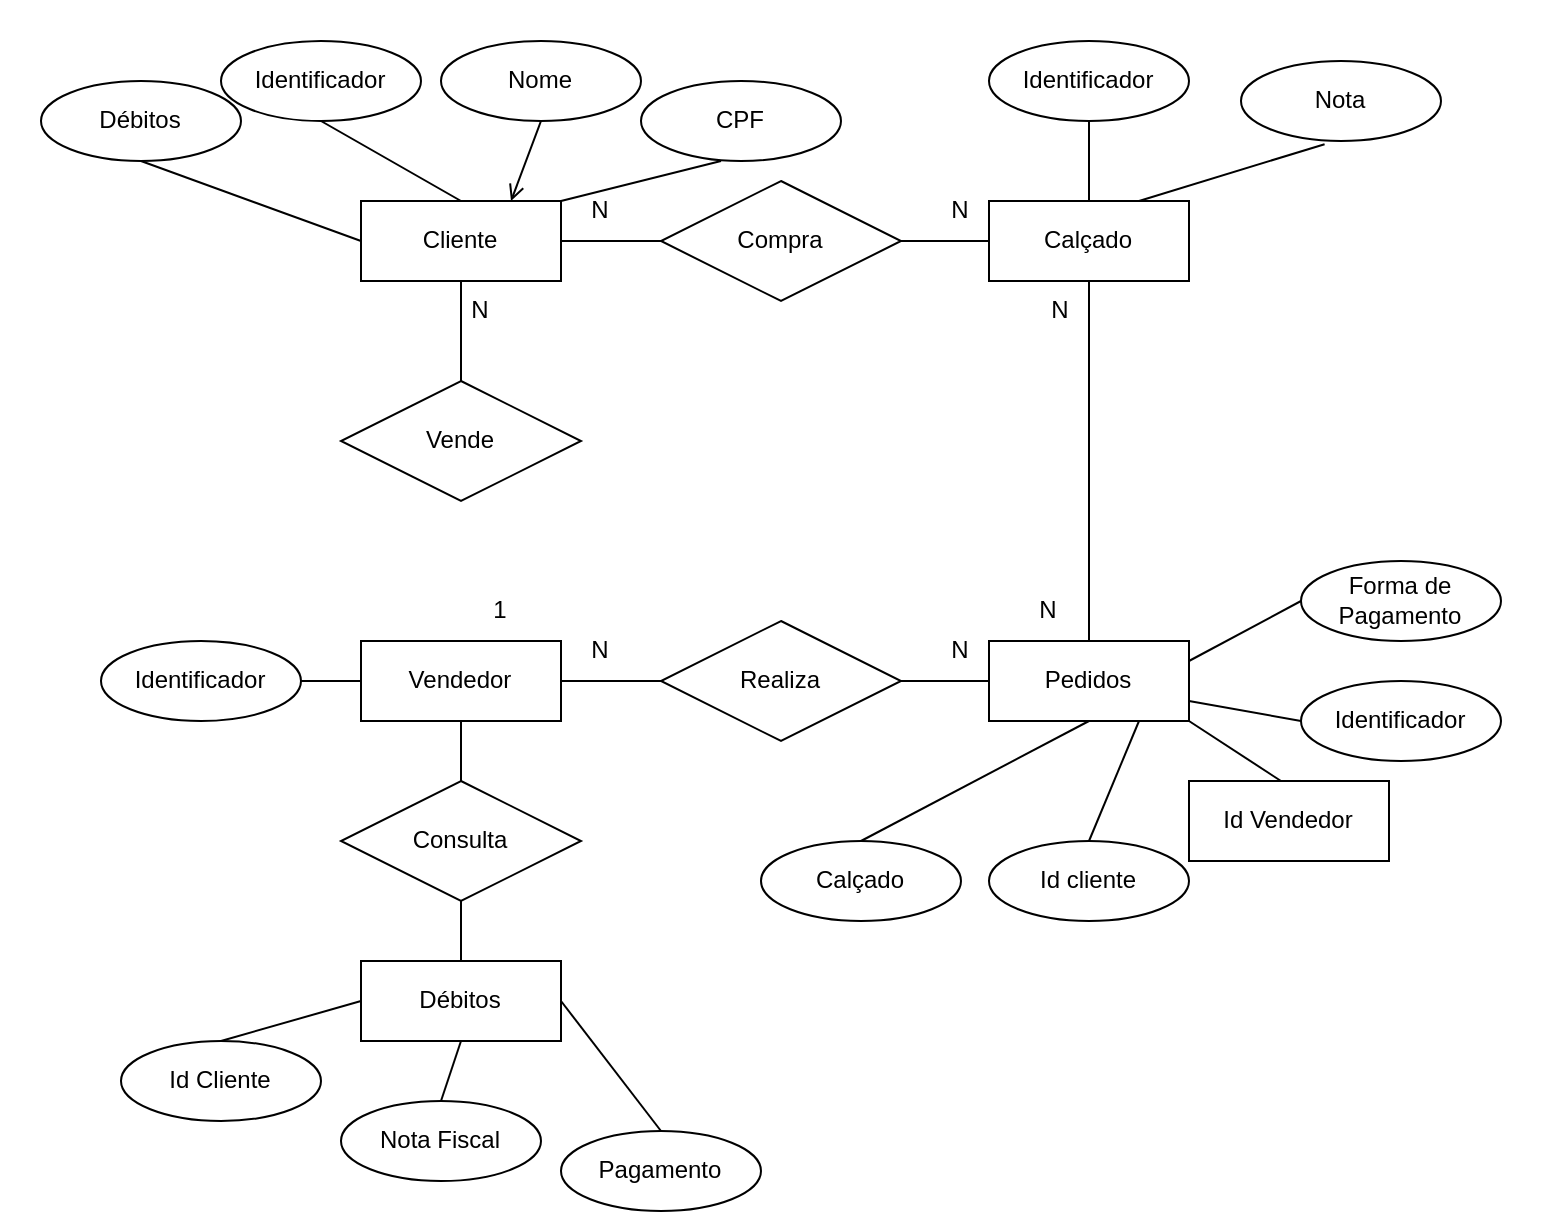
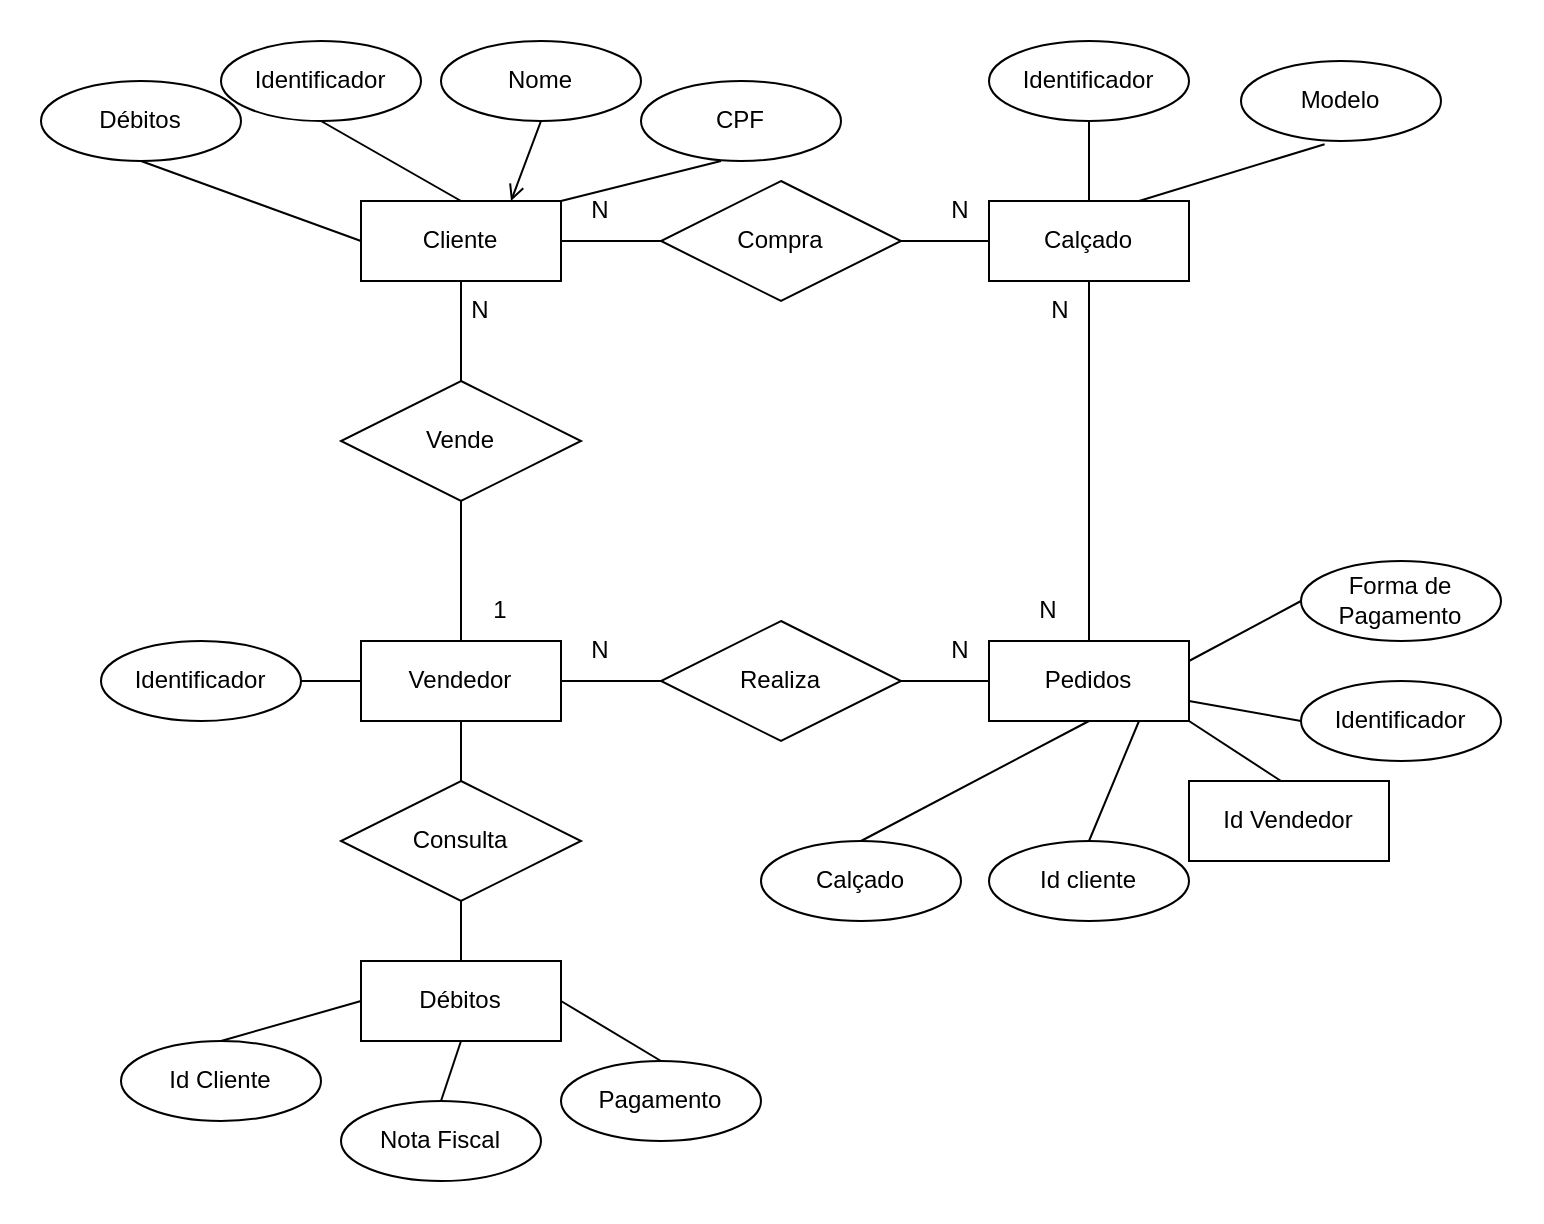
- <mxCell id="26" value="Nota" style="ellipse;whiteSpace=wrap;html=1;align=center;" vertex="1" parent="1"><mxGeometry x="620" y="30" width="100" height="40" as="geometry" /></mxCell>
+ <mxCell id="26" value="Modelo" style="ellipse;whiteSpace=wrap;html=1;align=center;" vertex="1" parent="1"><mxGeometry x="620" y="30" width="100" height="40" as="geometry" /></mxCell>
+ <mxCell id="8" value="" style="endArrow=none;html=1;rounded=0;exitX=0.5;exitY=1;exitDx=0;exitDy=0;entryX=0.5;entryY=0;entryDx=0;entryDy=0;" edge="1" parent="1" source="7" target="3"><mxGeometry relative="1" as="geometry"><mxPoint x="460" y="170" as="sourcePoint" /><mxPoint x="620" y="170" as="targetPoint" /><Array as="points" /></mxGeometry></mxCell>
- <mxCell id="54" value="Pagamento" style="ellipse;whiteSpace=wrap;html=1;align=center;" vertex="1" parent="1"><mxGeometry x="280" y="565" width="100" height="40" as="geometry" /></mxCell>
+ <mxCell id="54" value="Pagamento" style="ellipse;whiteSpace=wrap;html=1;align=center;" vertex="1" parent="1"><mxGeometry x="280" y="530" width="100" height="40" as="geometry" /></mxCell>
